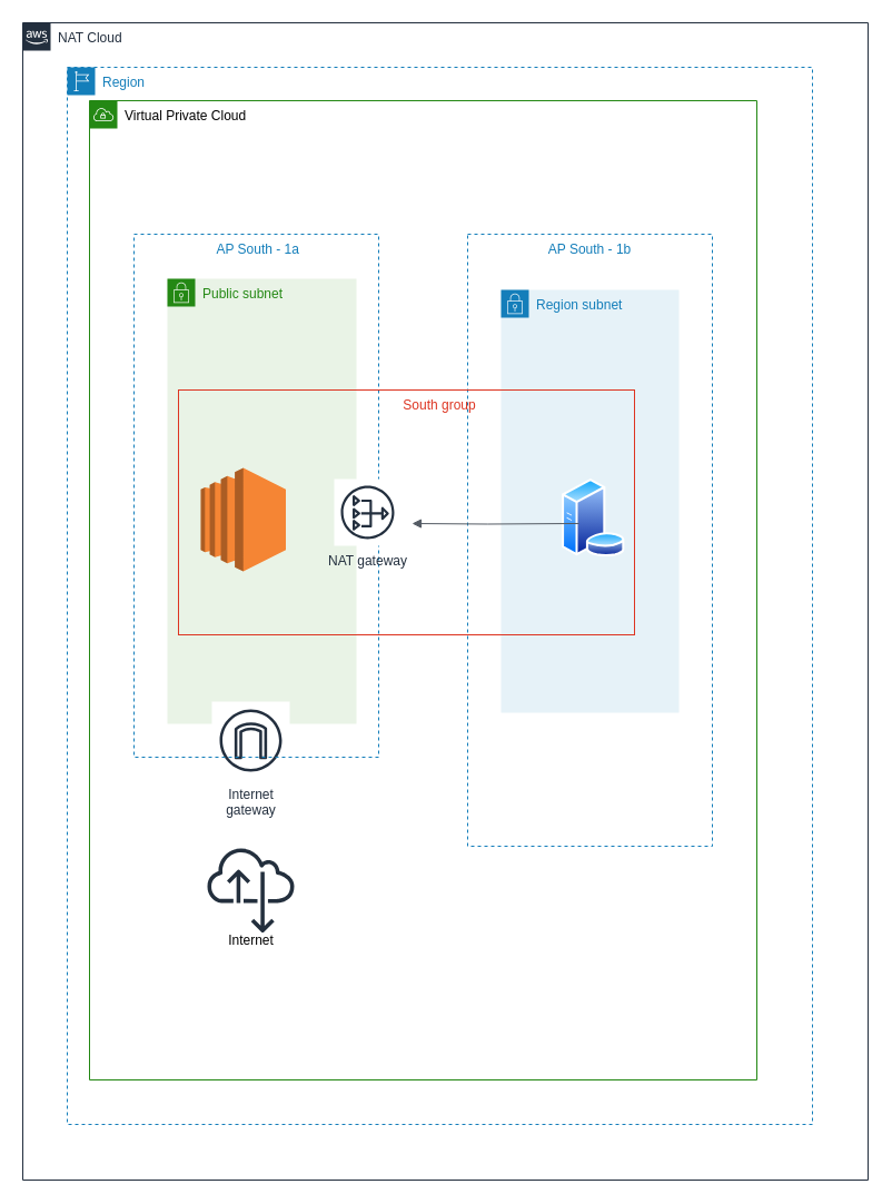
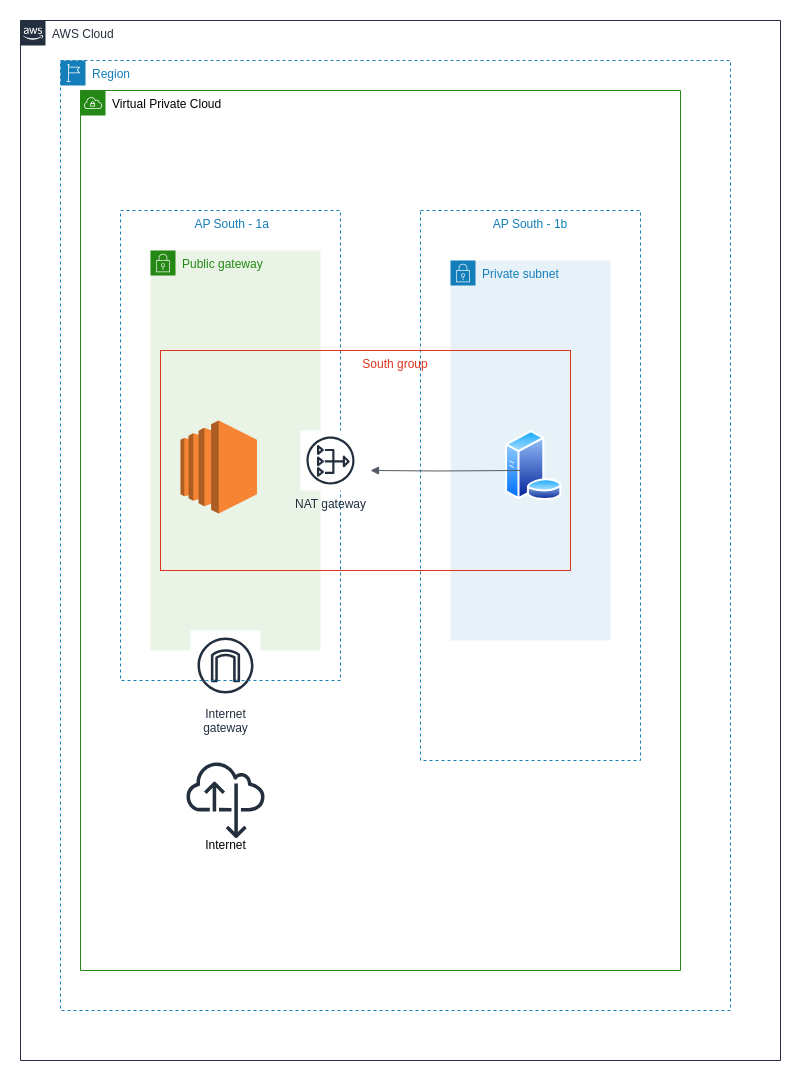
- <mxCell id="2" value="NAT Cloud" style="points=[[0,0],[0.25,0],[0.5,0],[0.75,0],[1,0],[1,0.25],[1,0.5],[1,0.75],[1,1],[0.75,1],[0.5,1],[0.25,1],[0,1],[0,0.75],[0,0.5],[0,0.25]];outlineConnect=0;gradientColor=none;html=1;whiteSpace=wrap;fontSize=12;fontStyle=0;container=1;pointerEvents=0;collapsible=0;recursiveResize=0;shape=mxgraph.aws4.group;grIcon=mxgraph.aws4.group_aws_cloud_alt;strokeColor=#232F3E;fillColor=none;verticalAlign=top;align=left;spacingLeft=30;fontColor=#232F3E;dashed=0;" vertex="1" parent="1"><mxGeometry x="20" y="20" width="760" height="1040" as="geometry" /></mxCell>
+ <mxCell id="2" value="AWS Cloud" style="points=[[0,0],[0.25,0],[0.5,0],[0.75,0],[1,0],[1,0.25],[1,0.5],[1,0.75],[1,1],[0.75,1],[0.5,1],[0.25,1],[0,1],[0,0.75],[0,0.5],[0,0.25]];outlineConnect=0;gradientColor=none;html=1;whiteSpace=wrap;fontSize=12;fontStyle=0;container=1;pointerEvents=0;collapsible=0;recursiveResize=0;shape=mxgraph.aws4.group;grIcon=mxgraph.aws4.group_aws_cloud_alt;strokeColor=#232F3E;fillColor=none;verticalAlign=top;align=left;spacingLeft=30;fontColor=#232F3E;dashed=0;" vertex="1" parent="1"><mxGeometry x="20" y="20" width="760" height="1040" as="geometry" /></mxCell>
- <mxCell id="5" value="Public subnet" style="points=[[0,0],[0.25,0],[0.5,0],[0.75,0],[1,0],[1,0.25],[1,0.5],[1,0.75],[1,1],[0.75,1],[0.5,1],[0.25,1],[0,1],[0,0.75],[0,0.5],[0,0.25]];outlineConnect=0;gradientColor=none;html=1;whiteSpace=wrap;fontSize=12;fontStyle=0;container=1;pointerEvents=0;collapsible=0;recursiveResize=0;shape=mxgraph.aws4.group;grIcon=mxgraph.aws4.group_security_group;grStroke=0;strokeColor=#248814;fillColor=#E9F3E6;verticalAlign=top;align=left;spacingLeft=30;fontColor=#248814;dashed=0;" vertex="1" parent="4"><mxGeometry x="70" y="160" width="170" height="400" as="geometry" /></mxCell>
+ <mxCell id="5" value="Public gateway" style="points=[[0,0],[0.25,0],[0.5,0],[0.75,0],[1,0],[1,0.25],[1,0.5],[1,0.75],[1,1],[0.75,1],[0.5,1],[0.25,1],[0,1],[0,0.75],[0,0.5],[0,0.25]];outlineConnect=0;gradientColor=none;html=1;whiteSpace=wrap;fontSize=12;fontStyle=0;container=1;pointerEvents=0;collapsible=0;recursiveResize=0;shape=mxgraph.aws4.group;grIcon=mxgraph.aws4.group_security_group;grStroke=0;strokeColor=#248814;fillColor=#E9F3E6;verticalAlign=top;align=left;spacingLeft=30;fontColor=#248814;dashed=0;" vertex="1" parent="4"><mxGeometry x="70" y="160" width="170" height="400" as="geometry" /></mxCell>
- <mxCell id="12" value="Region subnet" style="points=[[0,0],[0.25,0],[0.5,0],[0.75,0],[1,0],[1,0.25],[1,0.5],[1,0.75],[1,1],[0.75,1],[0.5,1],[0.25,1],[0,1],[0,0.75],[0,0.5],[0,0.25]];outlineConnect=0;gradientColor=none;html=1;whiteSpace=wrap;fontSize=12;fontStyle=0;container=1;pointerEvents=0;collapsible=0;recursiveResize=0;shape=mxgraph.aws4.group;grIcon=mxgraph.aws4.group_security_group;grStroke=0;strokeColor=#147EBA;fillColor=#E6F2F8;verticalAlign=top;align=left;spacingLeft=30;fontColor=#147EBA;dashed=0;" vertex="1" parent="4"><mxGeometry x="370" y="170" width="160" height="380" as="geometry" /></mxCell>
+ <mxCell id="12" value="Private subnet" style="points=[[0,0],[0.25,0],[0.5,0],[0.75,0],[1,0],[1,0.25],[1,0.5],[1,0.75],[1,1],[0.75,1],[0.5,1],[0.25,1],[0,1],[0,0.75],[0,0.5],[0,0.25]];outlineConnect=0;gradientColor=none;html=1;whiteSpace=wrap;fontSize=12;fontStyle=0;container=1;pointerEvents=0;collapsible=0;recursiveResize=0;shape=mxgraph.aws4.group;grIcon=mxgraph.aws4.group_security_group;grStroke=0;strokeColor=#147EBA;fillColor=#E6F2F8;verticalAlign=top;align=left;spacingLeft=30;fontColor=#147EBA;dashed=0;" vertex="1" parent="4"><mxGeometry x="370" y="170" width="160" height="380" as="geometry" /></mxCell>
